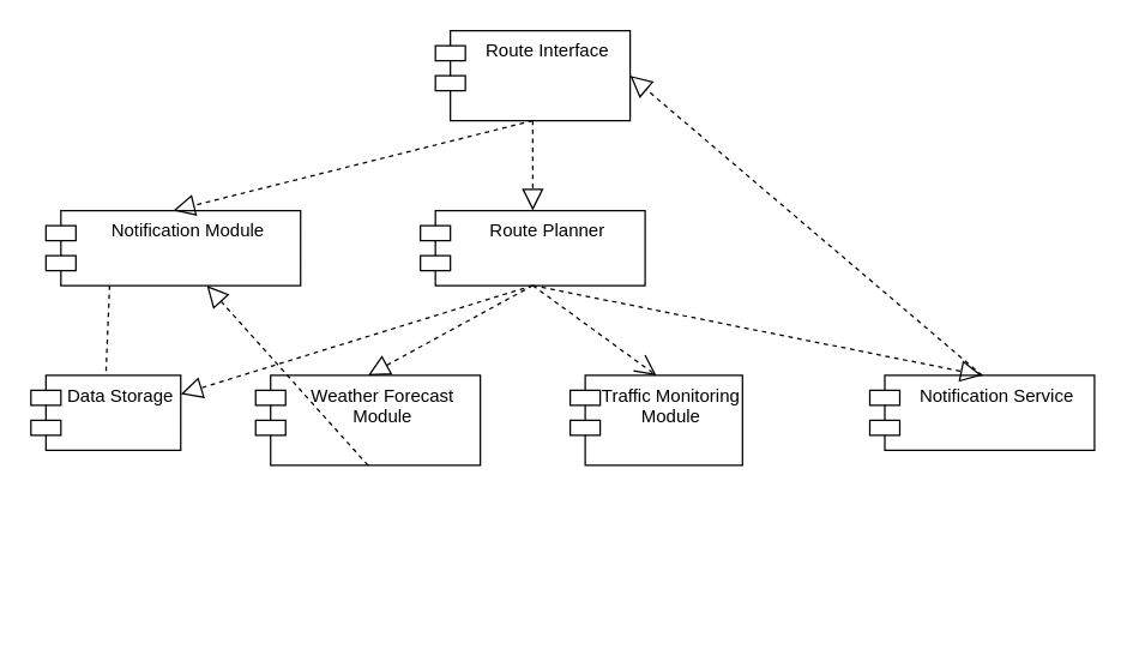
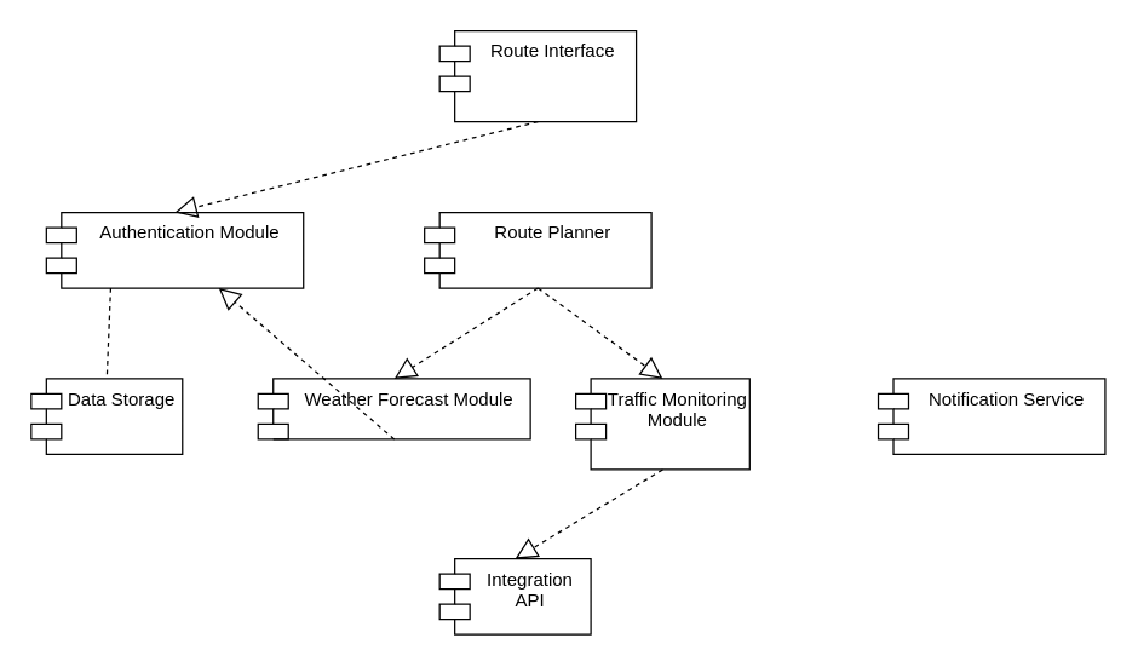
- <mxCell id="11" value="" style="endArrow=block;dashed=1;endFill=0;endSize=12;html=1;rounded=0;exitX=0.5;exitY=1;exitDx=0;exitDy=0;entryX=0.5;entryY=0;entryDx=0;entryDy=0;" edge="1" parent="1" source="2" target="4"><mxGeometry width="160" relative="1" as="geometry"><mxPoint x="410" y="90" as="sourcePoint" /><mxPoint x="570" y="90" as="targetPoint" /></mxGeometry></mxCell>
- <mxCell id="3" value="Notification Module" style="shape=module;align=left;spacingLeft=20;align=center;verticalAlign=top;whiteSpace=wrap;html=1;" vertex="1" parent="1"><mxGeometry x="30" y="140" width="170" height="50" as="geometry" /></mxCell>
+ <mxCell id="3" value="Authentication Module" style="shape=module;align=left;spacingLeft=20;align=center;verticalAlign=top;whiteSpace=wrap;html=1;" vertex="1" parent="1"><mxGeometry x="30" y="140" width="170" height="50" as="geometry" /></mxCell>
- <mxCell id="19" value="" style="endArrow=block;dashed=1;endFill=0;endSize=12;html=1;rounded=0;exitX=0.5;exitY=0;exitDx=0;exitDy=0;entryX=1;entryY=0.5;entryDx=0;entryDy=0;" edge="1" parent="1" source="7" target="2"><mxGeometry width="160" relative="1" as="geometry"><mxPoint x="330" y="260" as="sourcePoint" /><mxPoint x="490" y="260" as="targetPoint" /></mxGeometry></mxCell>
- <mxCell id="18" value="" style="endArrow=block;dashed=1;endFill=0;endSize=12;html=1;rounded=0;exitX=0.5;exitY=1;exitDx=0;exitDy=0;entryX=0.5;entryY=0;entryDx=0;entryDy=0;" edge="1" parent="1" source="4" target="7"><mxGeometry width="160" relative="1" as="geometry"><mxPoint x="330" y="260" as="sourcePoint" /><mxPoint x="490" y="260" as="targetPoint" /></mxGeometry></mxCell>
- <mxCell id="16" value="" style="endArrow=block;dashed=1;endFill=0;endSize=12;html=1;rounded=0;exitX=0.5;exitY=1;exitDx=0;exitDy=0;entryX=1;entryY=0.25;entryDx=0;entryDy=0;" edge="1" parent="1" source="4" target="8"><mxGeometry width="160" relative="1" as="geometry"><mxPoint x="330" y="260" as="sourcePoint" /><mxPoint x="490" y="260" as="targetPoint" /></mxGeometry></mxCell>
- <mxCell id="13" value="" style="endArrow=open;dashed=1;endFill=0;endSize=12;html=1;rounded=0;exitX=0.5;exitY=1;exitDx=0;exitDy=0;entryX=0.5;entryY=0;entryDx=0;entryDy=0;" edge="1" parent="1" source="4" target="6"><mxGeometry width="160" relative="1" as="geometry"><mxPoint x="330" y="260" as="sourcePoint" /><mxPoint x="490" y="260" as="targetPoint" /></mxGeometry></mxCell>
+ <mxCell id="13" value="" style="endArrow=block;dashed=1;endFill=0;endSize=12;html=1;rounded=0;exitX=0.5;exitY=1;exitDx=0;exitDy=0;entryX=0.5;entryY=0;entryDx=0;entryDy=0;" edge="1" parent="1" source="4" target="6"><mxGeometry width="160" relative="1" as="geometry"><mxPoint x="330" y="260" as="sourcePoint" /><mxPoint x="490" y="260" as="targetPoint" /></mxGeometry></mxCell>
- <mxCell id="5" value="Weather Forecast Module" style="shape=module;align=left;spacingLeft=20;align=center;verticalAlign=top;whiteSpace=wrap;html=1;" vertex="1" parent="1"><mxGeometry x="170" y="250" width="150" height="60" as="geometry" /></mxCell>
+ <mxCell id="5" value="Weather Forecast Module" style="shape=module;align=left;spacingLeft=20;align=center;verticalAlign=top;whiteSpace=wrap;html=1;" vertex="1" parent="1"><mxGeometry x="170" y="250" width="180" height="40" as="geometry" /></mxCell>
+ <mxCell id="14" value="" style="endArrow=block;dashed=1;endFill=0;endSize=12;html=1;rounded=0;entryX=0.5;entryY=0;entryDx=0;entryDy=0;exitX=0.5;exitY=1;exitDx=0;exitDy=0;" edge="1" parent="1" source="6" target="9"><mxGeometry width="160" relative="1" as="geometry"><mxPoint x="330" y="260" as="sourcePoint" /><mxPoint x="490" y="260" as="targetPoint" /></mxGeometry></mxCell>
+ <mxCell id="9" value="Integration API" style="shape=module;align=left;spacingLeft=20;align=center;verticalAlign=top;whiteSpace=wrap;html=1;" vertex="1" parent="1"><mxGeometry x="290" y="369" width="100" height="50" as="geometry" /></mxCell>
